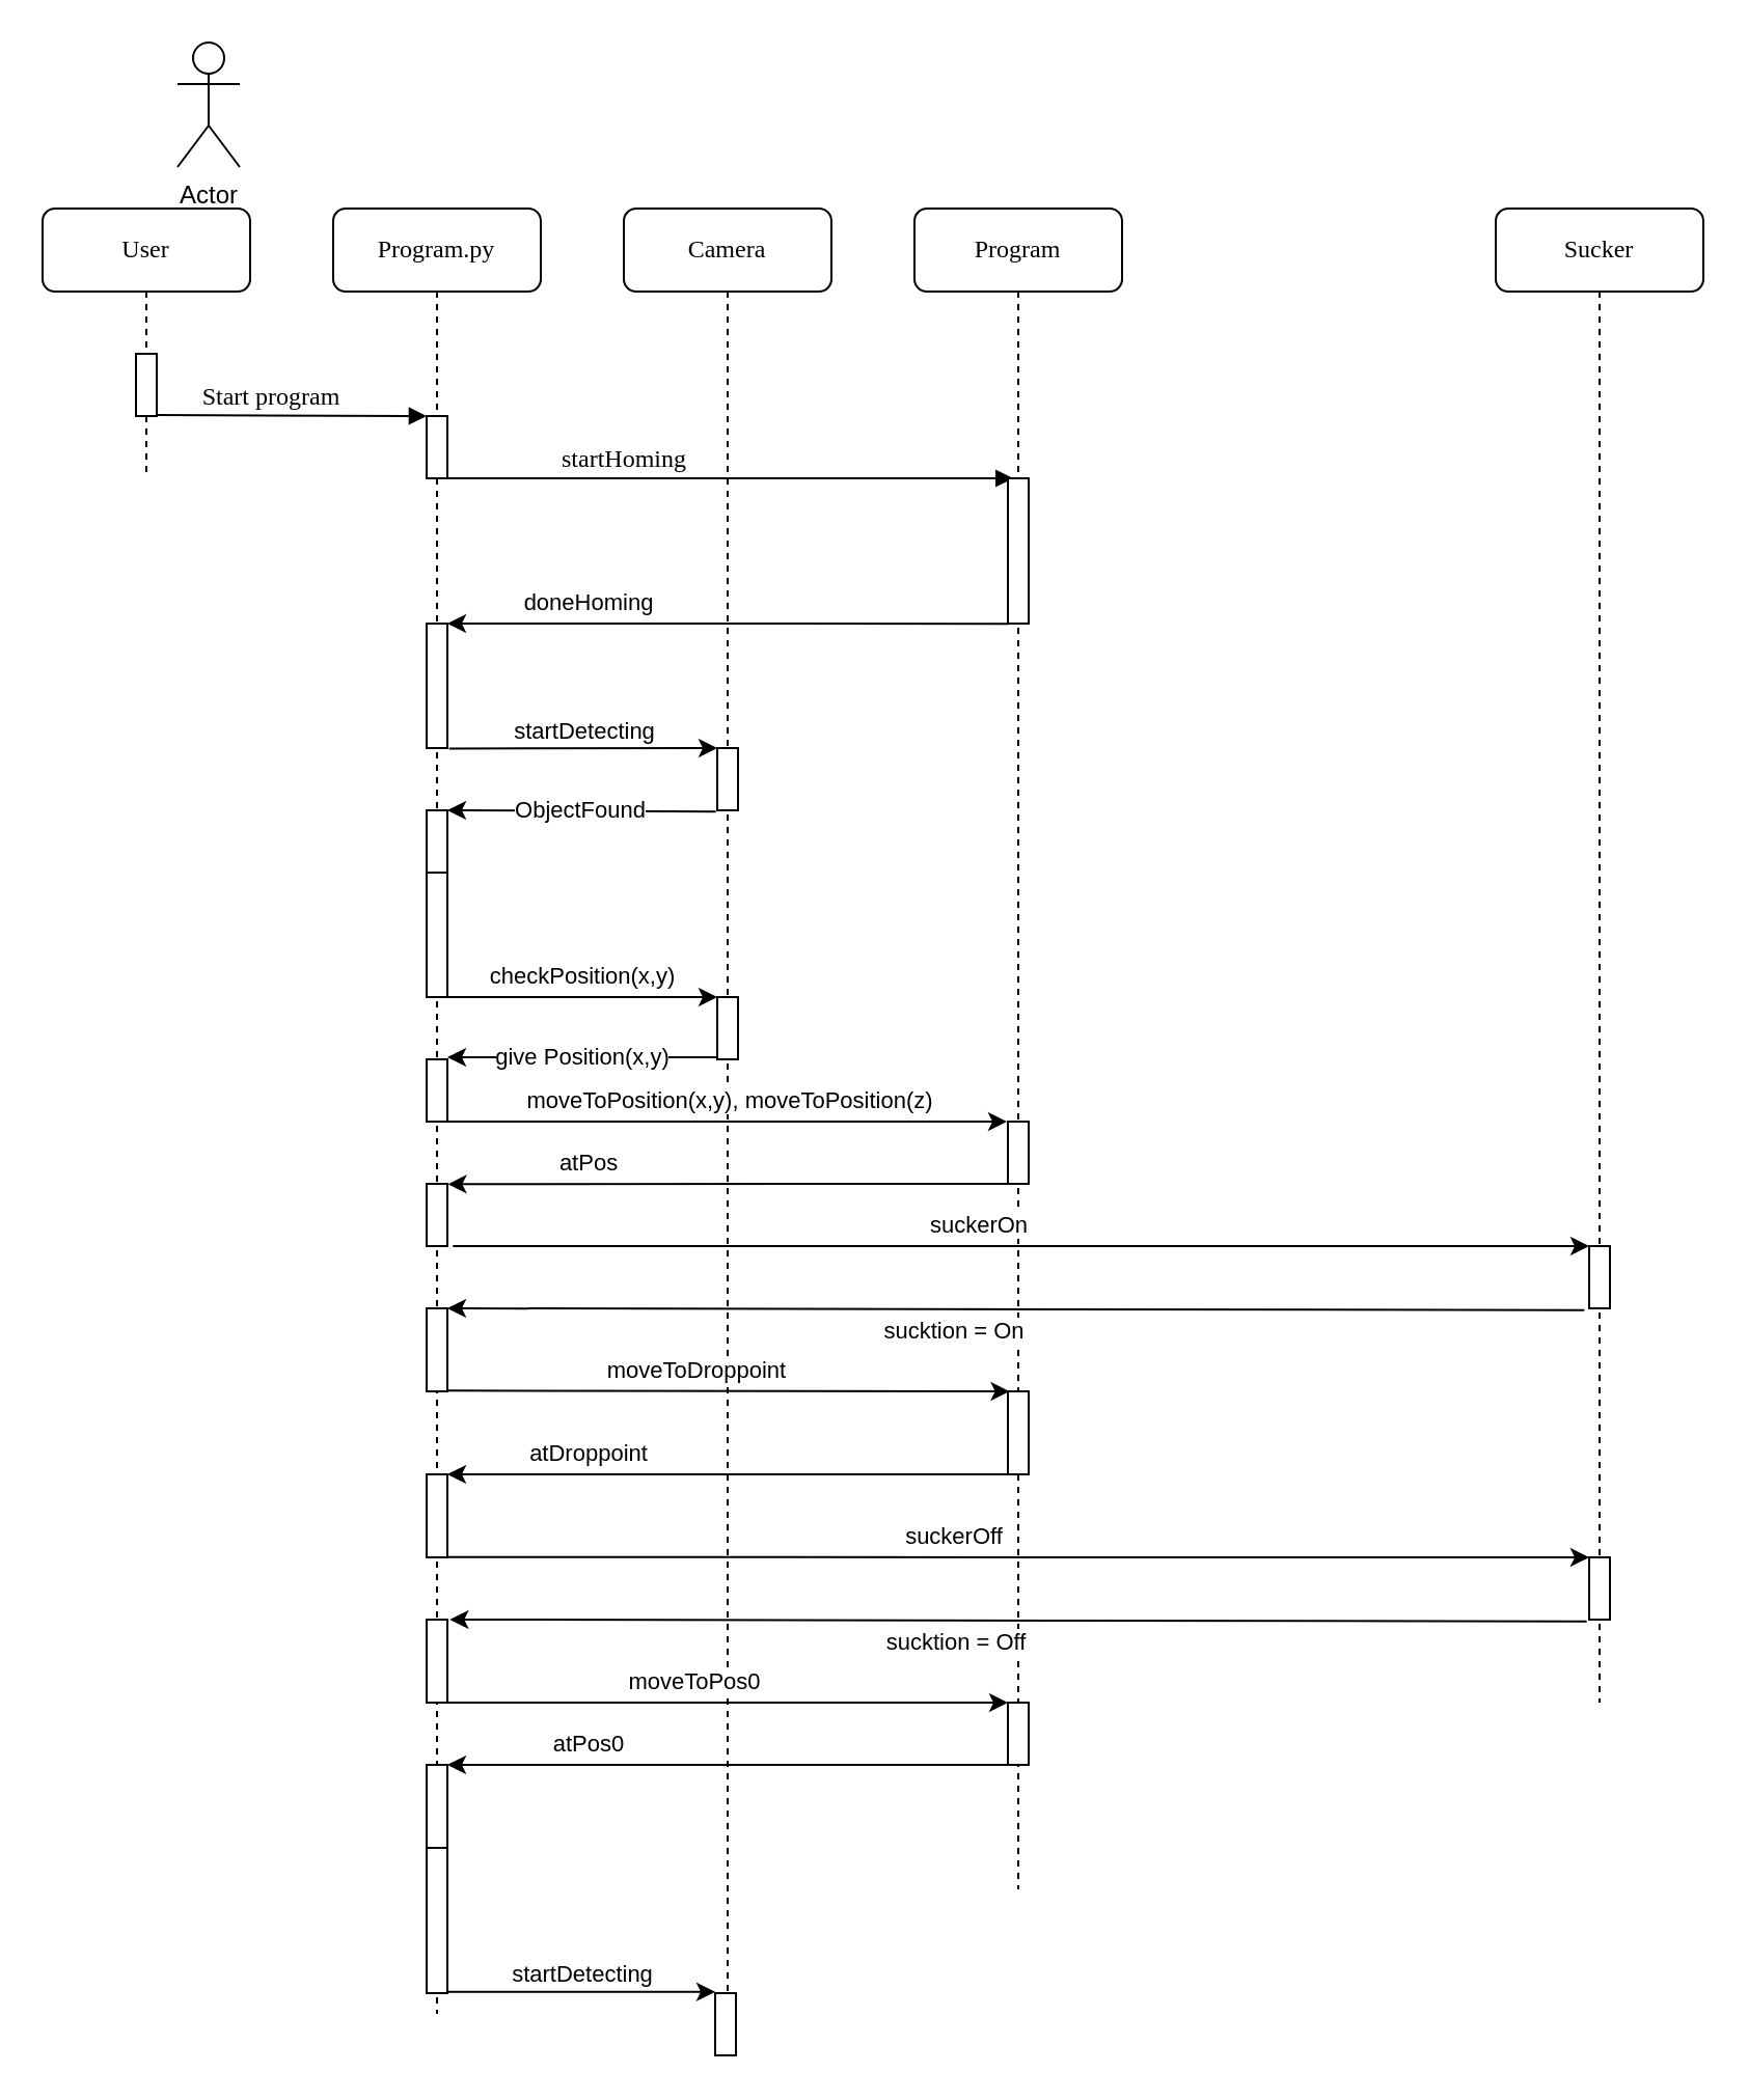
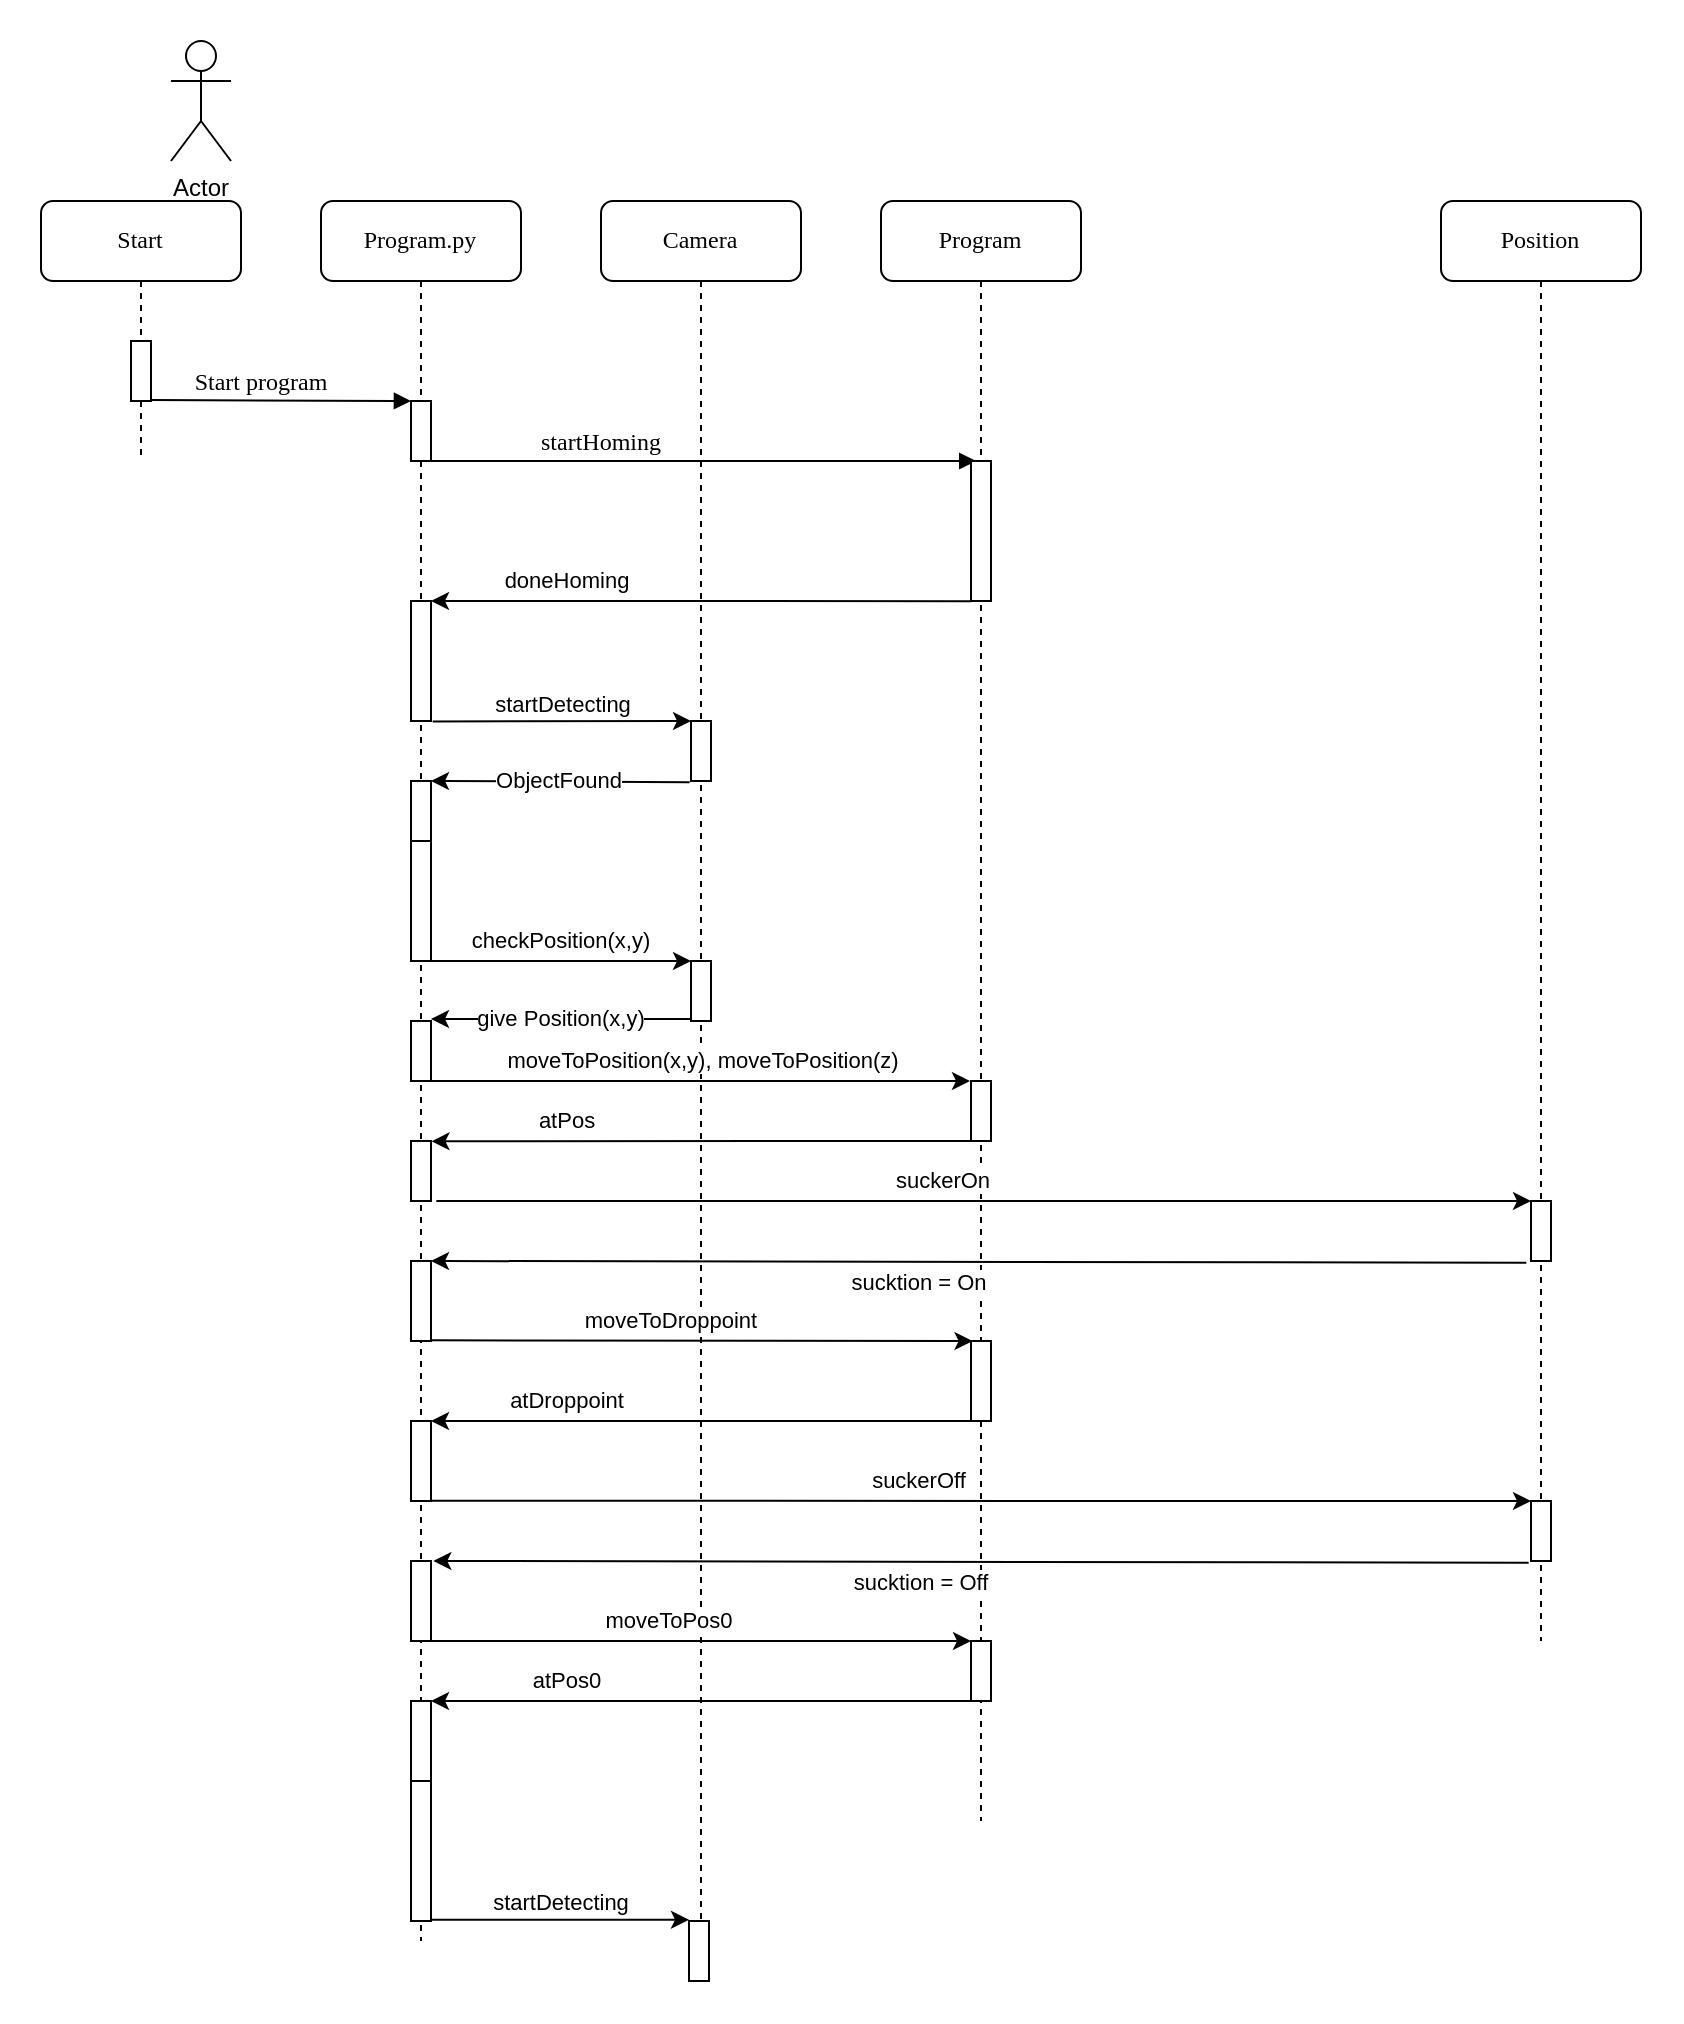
- <mxCell id="29" value="User" style="shape=umlLifeline;perimeter=lifelinePerimeter;whiteSpace=wrap;html=1;container=1;collapsible=0;recursiveResize=0;outlineConnect=0;rounded=1;shadow=0;comic=0;labelBackgroundColor=none;strokeWidth=1;fontFamily=Verdana;fontSize=12;align=center;" vertex="1" parent="1"><mxGeometry x="20" y="100" width="100" height="130" as="geometry" /></mxCell>
+ <mxCell id="29" value="Start" style="shape=umlLifeline;perimeter=lifelinePerimeter;whiteSpace=wrap;html=1;container=1;collapsible=0;recursiveResize=0;outlineConnect=0;rounded=1;shadow=0;comic=0;labelBackgroundColor=none;strokeWidth=1;fontFamily=Verdana;fontSize=12;align=center;" vertex="1" parent="1"><mxGeometry x="20" y="100" width="100" height="130" as="geometry" /></mxCell>
- <mxCell id="2" value="Sucker" style="shape=umlLifeline;perimeter=lifelinePerimeter;whiteSpace=wrap;html=1;container=1;collapsible=0;recursiveResize=0;outlineConnect=0;rounded=1;shadow=0;comic=0;labelBackgroundColor=none;strokeWidth=1;fontFamily=Verdana;fontSize=12;align=center;" vertex="1" parent="1"><mxGeometry x="720" y="100" width="100" height="720" as="geometry" /></mxCell>
+ <mxCell id="2" value="Position" style="shape=umlLifeline;perimeter=lifelinePerimeter;whiteSpace=wrap;html=1;container=1;collapsible=0;recursiveResize=0;outlineConnect=0;rounded=1;shadow=0;comic=0;labelBackgroundColor=none;strokeWidth=1;fontFamily=Verdana;fontSize=12;align=center;" vertex="1" parent="1"><mxGeometry x="720" y="100" width="100" height="720" as="geometry" /></mxCell>
